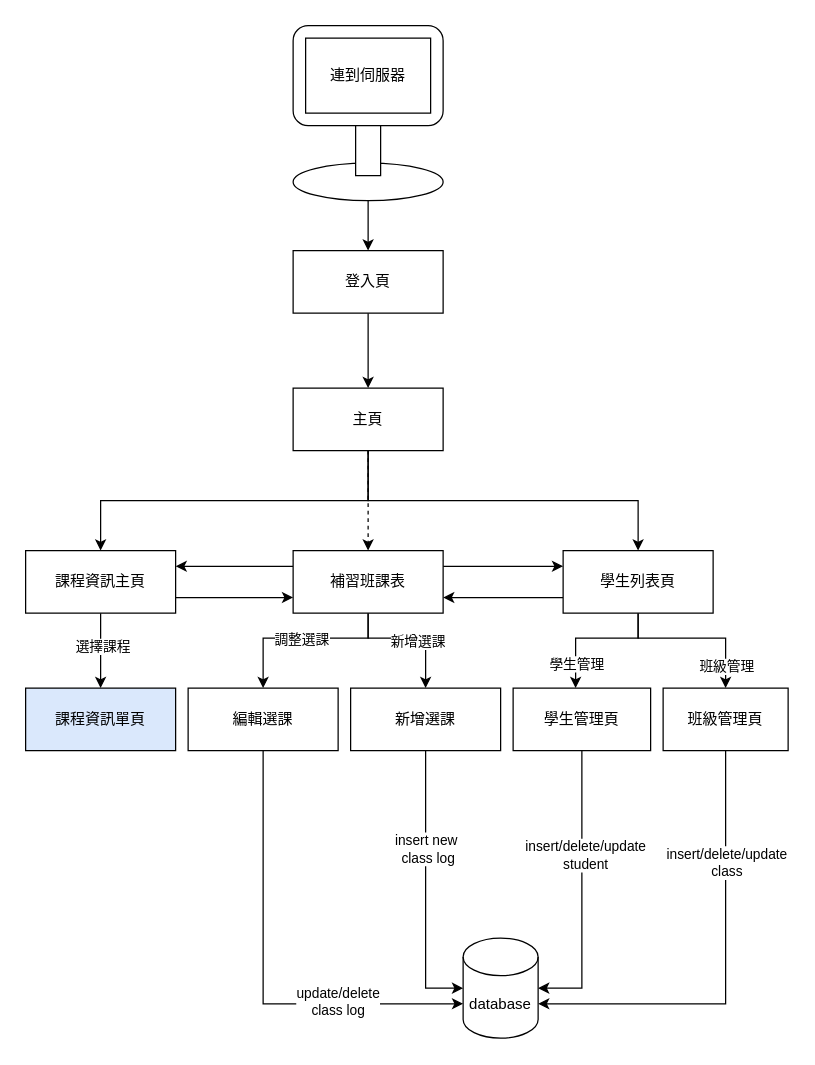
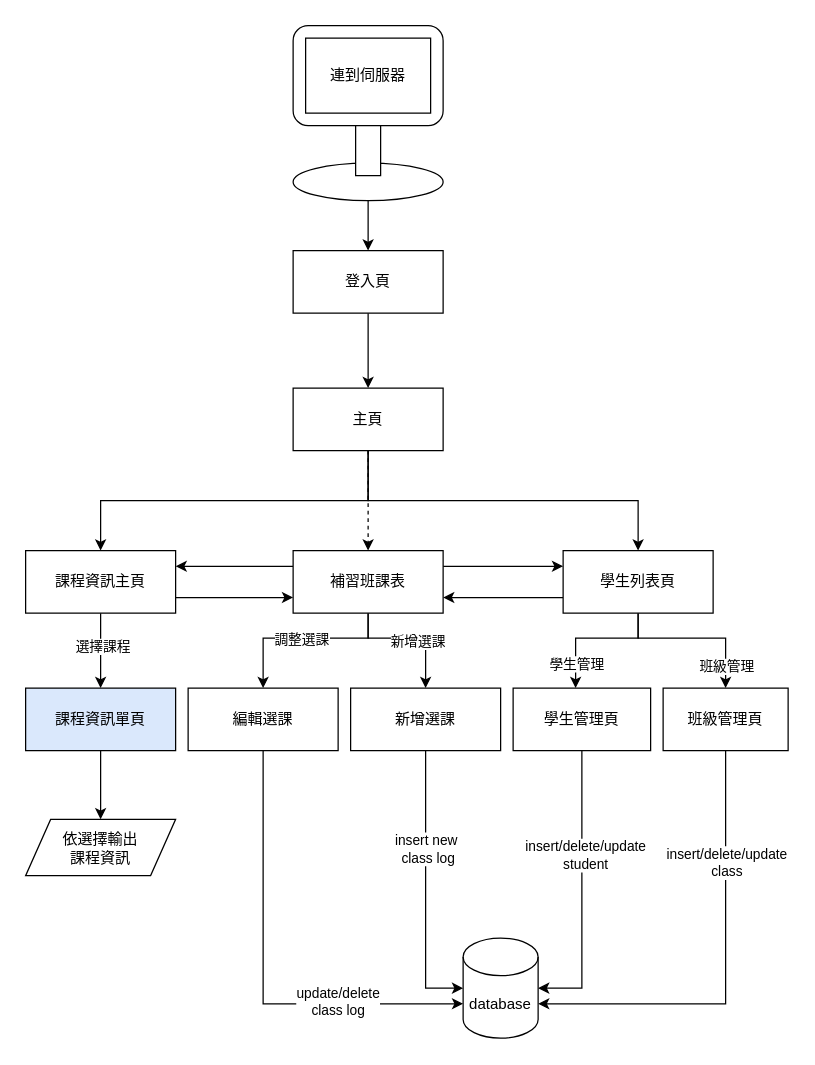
+ <mxCell id="28" style="edgeStyle=orthogonalEdgeStyle;rounded=0;orthogonalLoop=1;jettySize=auto;html=1;exitX=0.5;exitY=1;exitDx=0;exitDy=0;entryX=0.5;entryY=0;entryDx=0;entryDy=0;" edge="1" parent="1" source="29" target="21"><mxGeometry relative="1" as="geometry" /></mxCell>
+ <mxCell id="21" value="依選擇輸出&lt;br&gt;課程資訊" style="shape=parallelogram;perimeter=parallelogramPerimeter;whiteSpace=wrap;html=1;fixedSize=1;rounded=1;arcSize=0;" vertex="1" parent="1"><mxGeometry x="20" y="655" width="120" height="45" as="geometry" /></mxCell>
